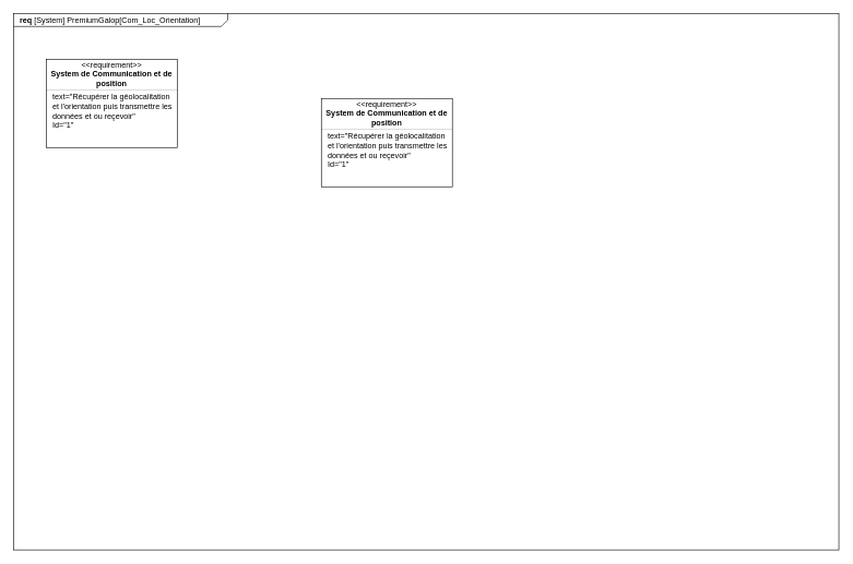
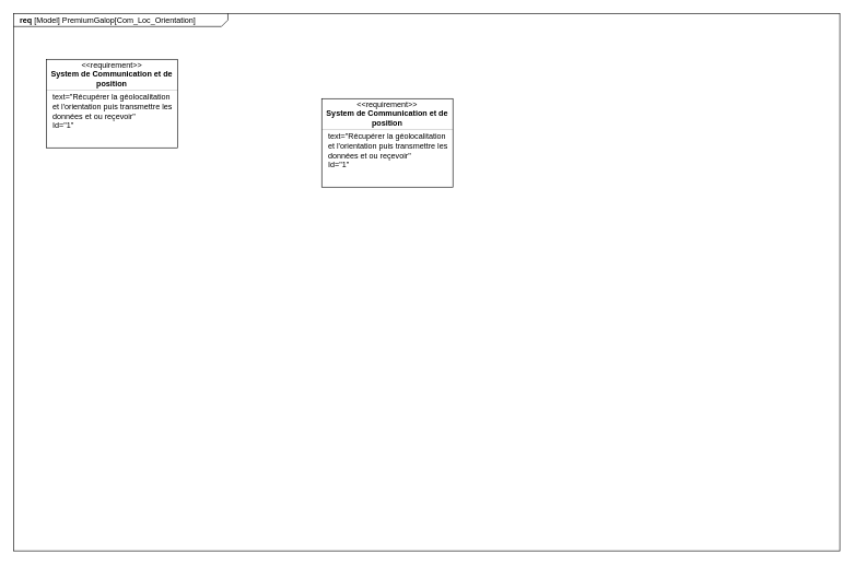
- <mxCell id="2" value="&lt;p style=&quot;margin: 0px ; margin-top: 4px ; margin-left: 10px ; text-align: left&quot;&gt;&lt;b&gt;req&lt;/b&gt; [System] PremiumGalop[Com_Loc_Orientation]&lt;/p&gt;" style="html=1;strokeWidth=1;shape=mxgraph.sysml.package;html=1;overflow=fill;whiteSpace=wrap;fillColor=none;gradientColor=none;fontSize=12;align=center;labelX=327.64;" parent="1" vertex="1"><mxGeometry x="20" y="20" width="1260" height="820" as="geometry" /></mxCell>
+ <mxCell id="2" value="&lt;p style=&quot;margin: 0px ; margin-top: 4px ; margin-left: 10px ; text-align: left&quot;&gt;&lt;b&gt;req&lt;/b&gt; [Model] PremiumGalop[Com_Loc_Orientation]&lt;/p&gt;" style="html=1;strokeWidth=1;shape=mxgraph.sysml.package;html=1;overflow=fill;whiteSpace=wrap;fillColor=none;gradientColor=none;fontSize=12;align=center;labelX=327.64;" parent="1" vertex="1"><mxGeometry x="20" y="20" width="1260" height="820" as="geometry" /></mxCell>
